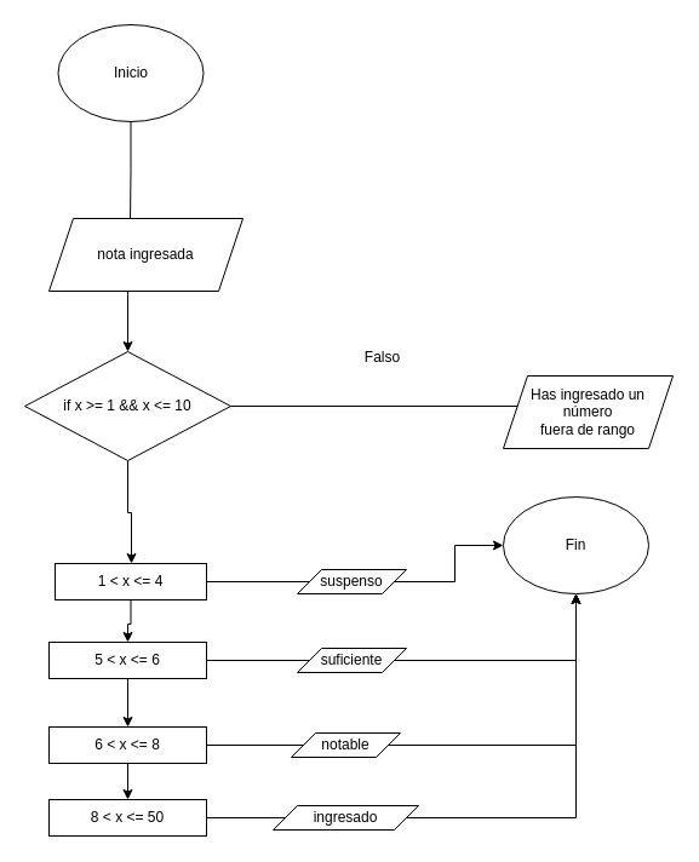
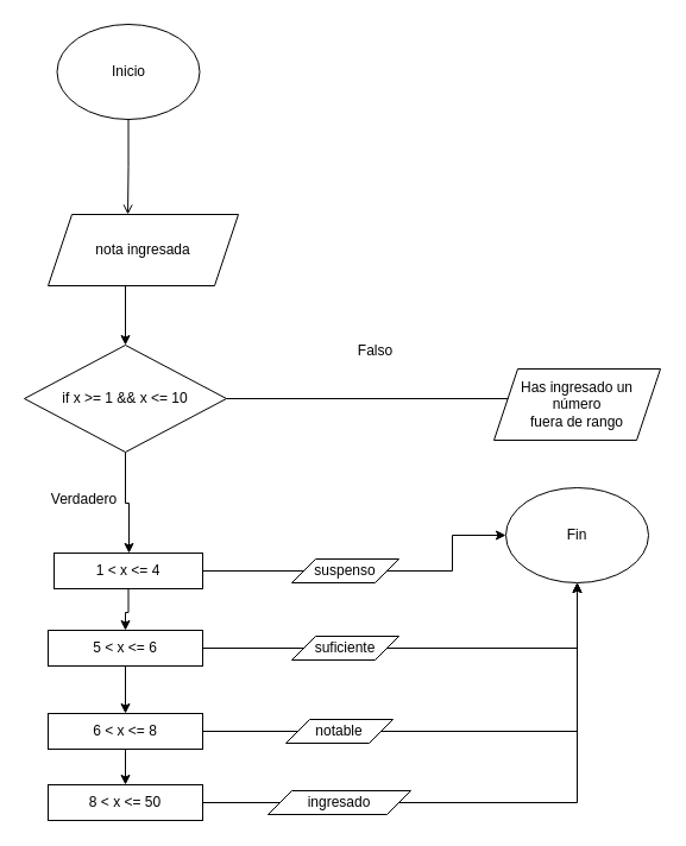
- <mxCell id="21" value="" style="edgeStyle=orthogonalEdgeStyle;rounded=0;orthogonalLoop=1;jettySize=auto;html=1;endArrow=none;endFill=0;entryX=0.419;entryY=0;entryDx=0;entryDy=0;entryPerimeter=0;" parent="1" source="22" edge="1" target="3"><mxGeometry relative="1" as="geometry"><mxPoint x="105" y="170" as="targetPoint" /></mxGeometry></mxCell>
+ <mxCell id="21" value="" style="edgeStyle=orthogonalEdgeStyle;rounded=0;orthogonalLoop=1;jettySize=auto;html=1;endArrow=open;endFill=0;entryX=0.419;entryY=0;entryDx=0;entryDy=0;entryPerimeter=0;" parent="1" source="22" edge="1" target="3"><mxGeometry relative="1" as="geometry"><mxPoint x="105" y="170" as="targetPoint" /></mxGeometry></mxCell>
+ <mxCell id="8" value="Verdadero" style="text;html=1;align=center;verticalAlign=middle;resizable=0;points=[];autosize=1;" parent="1" vertex="1"><mxGeometry x="35" y="410" width="70" height="20" as="geometry" /></mxCell>
- <mxCell id="23" value="Fin" style="ellipse;whiteSpace=wrap;html=1;" parent="1" vertex="1"><mxGeometry x="415" y="410" width="120" height="80" as="geometry" /></mxCell>
+ <mxCell id="23" value="Fin" style="ellipse;whiteSpace=wrap;html=1;" parent="1" vertex="1"><mxGeometry x="425" y="410" width="120" height="80" as="geometry" /></mxCell>
